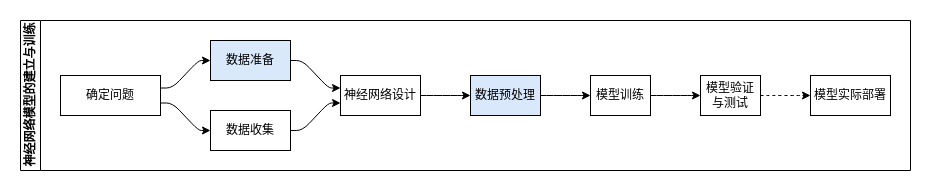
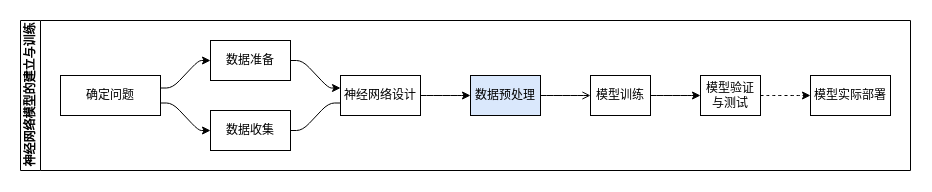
- <mxCell id="6" value="数据准备" style="whiteSpace=wrap;html=1;fillColor=#dae8fc;" parent="2" vertex="1"><mxGeometry x="190" y="20" width="80" height="40" as="geometry" /></mxCell>
+ <mxCell id="6" value="数据准备" style="whiteSpace=wrap;html=1;" parent="2" vertex="1"><mxGeometry x="190" y="20" width="80" height="40" as="geometry" /></mxCell>
- <mxCell id="13" value="" style="html=1;rounded=1;curved=0;sourcePerimeterSpacing=0;targetPerimeterSpacing=0;startSize=6;endSize=6;noEdgeStyle=1;orthogonal=1;" parent="2" source="12" target="14" edge="1"><mxGeometry relative="1" as="geometry"><mxPoint x="1460" y="705" as="sourcePoint" /><Array as="points"><mxPoint x="532" y="75" /><mxPoint x="558" y="75" /></Array></mxGeometry></mxCell>
+ <mxCell id="13" value="" style="html=1;rounded=1;curved=0;sourcePerimeterSpacing=0;targetPerimeterSpacing=0;startSize=6;endSize=6;noEdgeStyle=1;orthogonal=1;endArrow=open;" parent="2" source="12" target="14" edge="1"><mxGeometry relative="1" as="geometry"><mxPoint x="1460" y="705" as="sourcePoint" /><Array as="points"><mxPoint x="532" y="75" /><mxPoint x="558" y="75" /></Array></mxGeometry></mxCell>
- <mxCell id="9" value="" style="html=1;rounded=1;curved=0;sourcePerimeterSpacing=0;targetPerimeterSpacing=0;startSize=6;endSize=6;noEdgeStyle=1;orthogonal=1;" parent="2" source="4" target="8" edge="1"><mxGeometry relative="1" as="geometry"><Array as="points"><mxPoint x="282" y="110" /><mxPoint x="308" y="82.5" /></Array></mxGeometry></mxCell>
+ <mxCell id="9" value="" style="html=1;rounded=1;curved=0;sourcePerimeterSpacing=0;targetPerimeterSpacing=0;startSize=6;endSize=6;noEdgeStyle=1;orthogonal=1;endArrow=none;" parent="2" source="4" target="8" edge="1"><mxGeometry relative="1" as="geometry"><Array as="points"><mxPoint x="282" y="110" /><mxPoint x="308" y="82.5" /></Array></mxGeometry></mxCell>
